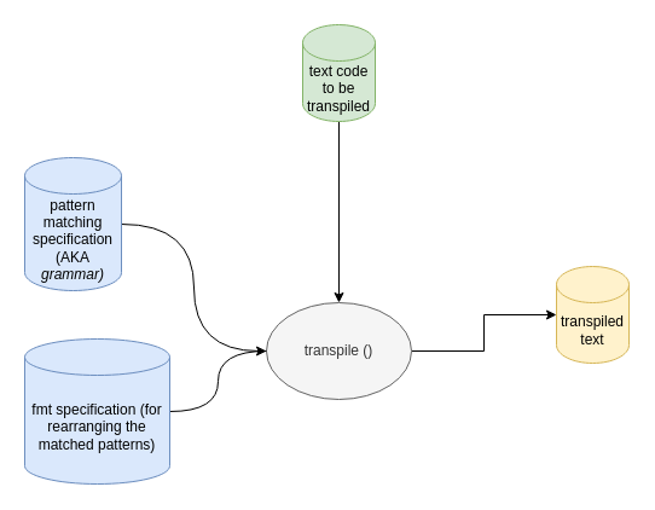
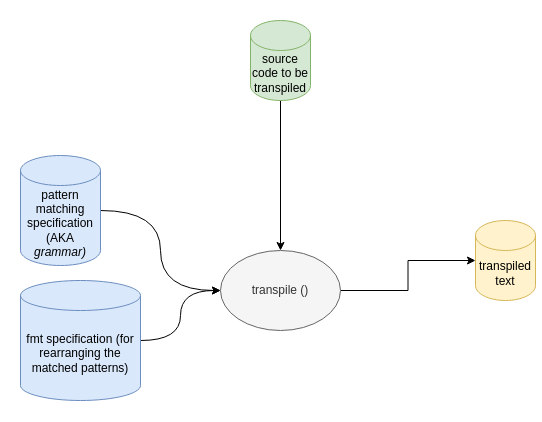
- <mxCell id="5" value="text code to be transpiled" style="shape=cylinder3;whiteSpace=wrap;html=1;boundedLbl=1;backgroundOutline=1;size=15;fillColor=#d5e8d4;strokeColor=#82b366;" vertex="1" parent="1"><mxGeometry x="250" y="20" width="60" height="80" as="geometry" /></mxCell>
+ <mxCell id="5" value="source code to be transpiled" style="shape=cylinder3;whiteSpace=wrap;html=1;boundedLbl=1;backgroundOutline=1;size=15;fillColor=#d5e8d4;strokeColor=#82b366;" vertex="1" parent="1"><mxGeometry x="250" y="20" width="60" height="80" as="geometry" /></mxCell>
- <mxCell id="7" value="pattern matching specification (AKA &lt;i&gt;grammar)&lt;/i&gt;" style="shape=cylinder3;whiteSpace=wrap;html=1;boundedLbl=1;backgroundOutline=1;size=15;fillColor=#dae8fc;strokeColor=#6c8ebf;" vertex="1" parent="1"><mxGeometry x="20" y="130" width="80" height="110" as="geometry" /></mxCell>
+ <mxCell id="7" value="pattern matching specification (AKA &lt;i&gt;grammar)&lt;/i&gt;" style="shape=cylinder3;whiteSpace=wrap;html=1;boundedLbl=1;backgroundOutline=1;size=15;fillColor=#dae8fc;strokeColor=#6c8ebf;" vertex="1" parent="1"><mxGeometry x="20" y="155" width="80" height="110" as="geometry" /></mxCell>
- <mxCell id="10" value="transpiled text" style="shape=cylinder3;whiteSpace=wrap;html=1;boundedLbl=1;backgroundOutline=1;size=15;fillColor=#fff2cc;strokeColor=#d6b656;" vertex="1" parent="1"><mxGeometry x="460" y="220" width="60" height="80" as="geometry" /></mxCell>
+ <mxCell id="10" value="transpiled text" style="shape=cylinder3;whiteSpace=wrap;html=1;boundedLbl=1;backgroundOutline=1;size=15;fillColor=#fff2cc;strokeColor=#d6b656;" vertex="1" parent="1"><mxGeometry x="475" y="220" width="60" height="80" as="geometry" /></mxCell>
- <mxCell id="8" style="edgeStyle=orthogonalEdgeStyle;orthogonalLoop=1;jettySize=auto;html=1;exitX=1;exitY=0.5;exitDx=0;exitDy=0;exitPerimeter=0;entryX=0;entryY=0.5;entryDx=0;entryDy=0;curved=1;endArrow=none;" edge="1" parent="1" source="9" target="3"><mxGeometry relative="1" as="geometry" /></mxCell>
+ <mxCell id="8" style="edgeStyle=orthogonalEdgeStyle;orthogonalLoop=1;jettySize=auto;html=1;exitX=1;exitY=0.5;exitDx=0;exitDy=0;exitPerimeter=0;entryX=0;entryY=0.5;entryDx=0;entryDy=0;curved=1;" edge="1" parent="1" source="9" target="3"><mxGeometry relative="1" as="geometry" /></mxCell>
